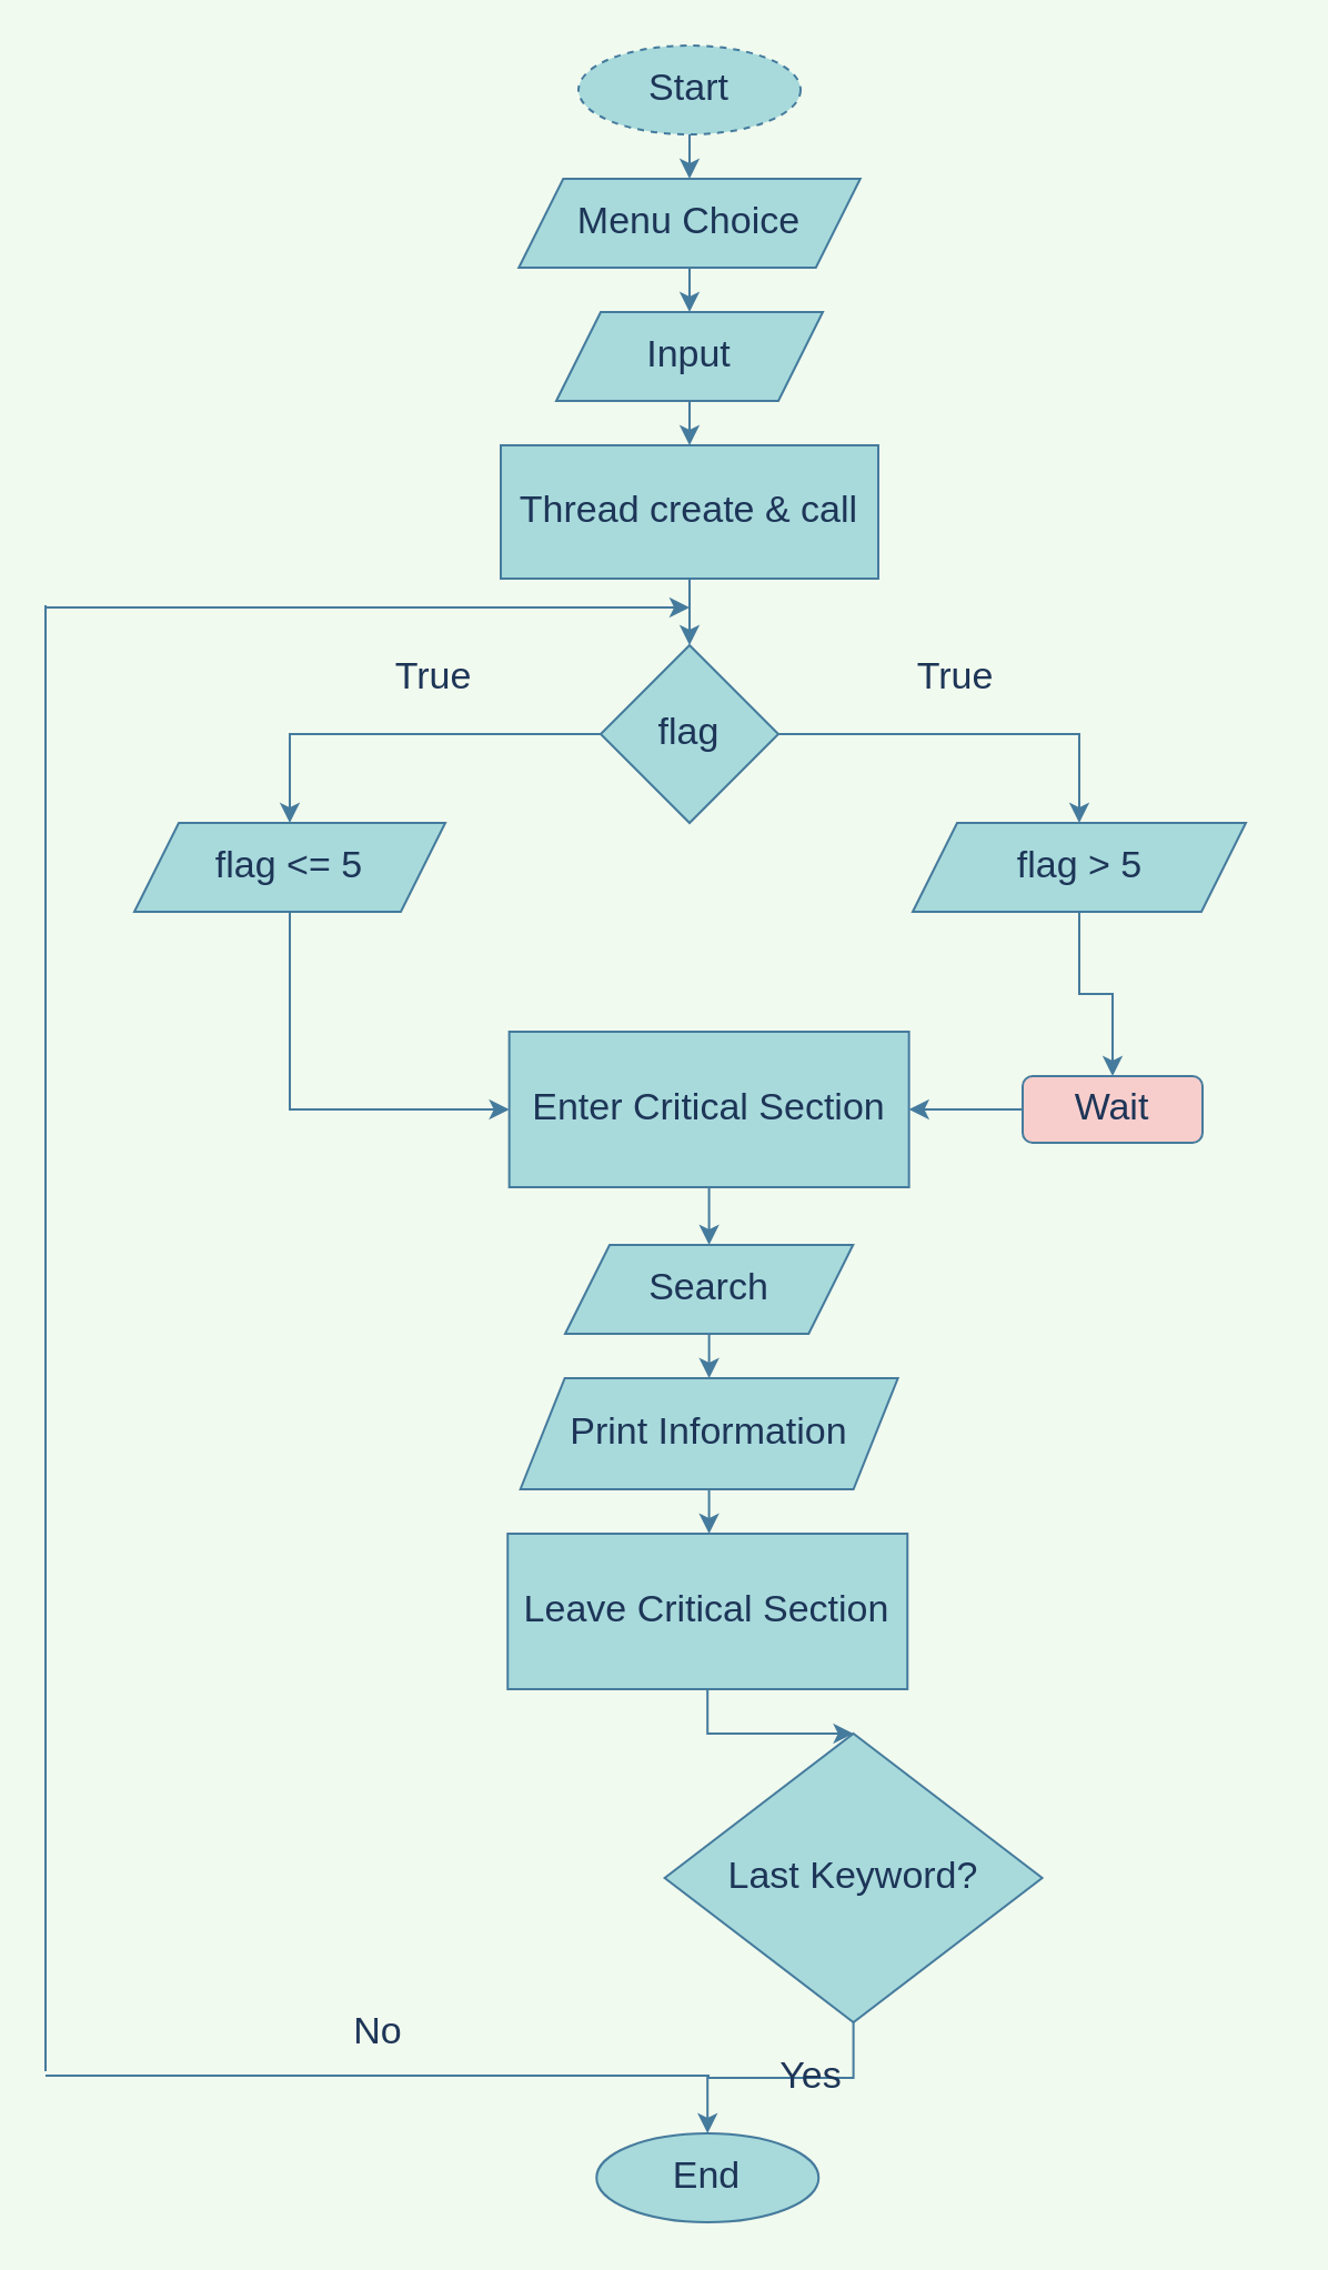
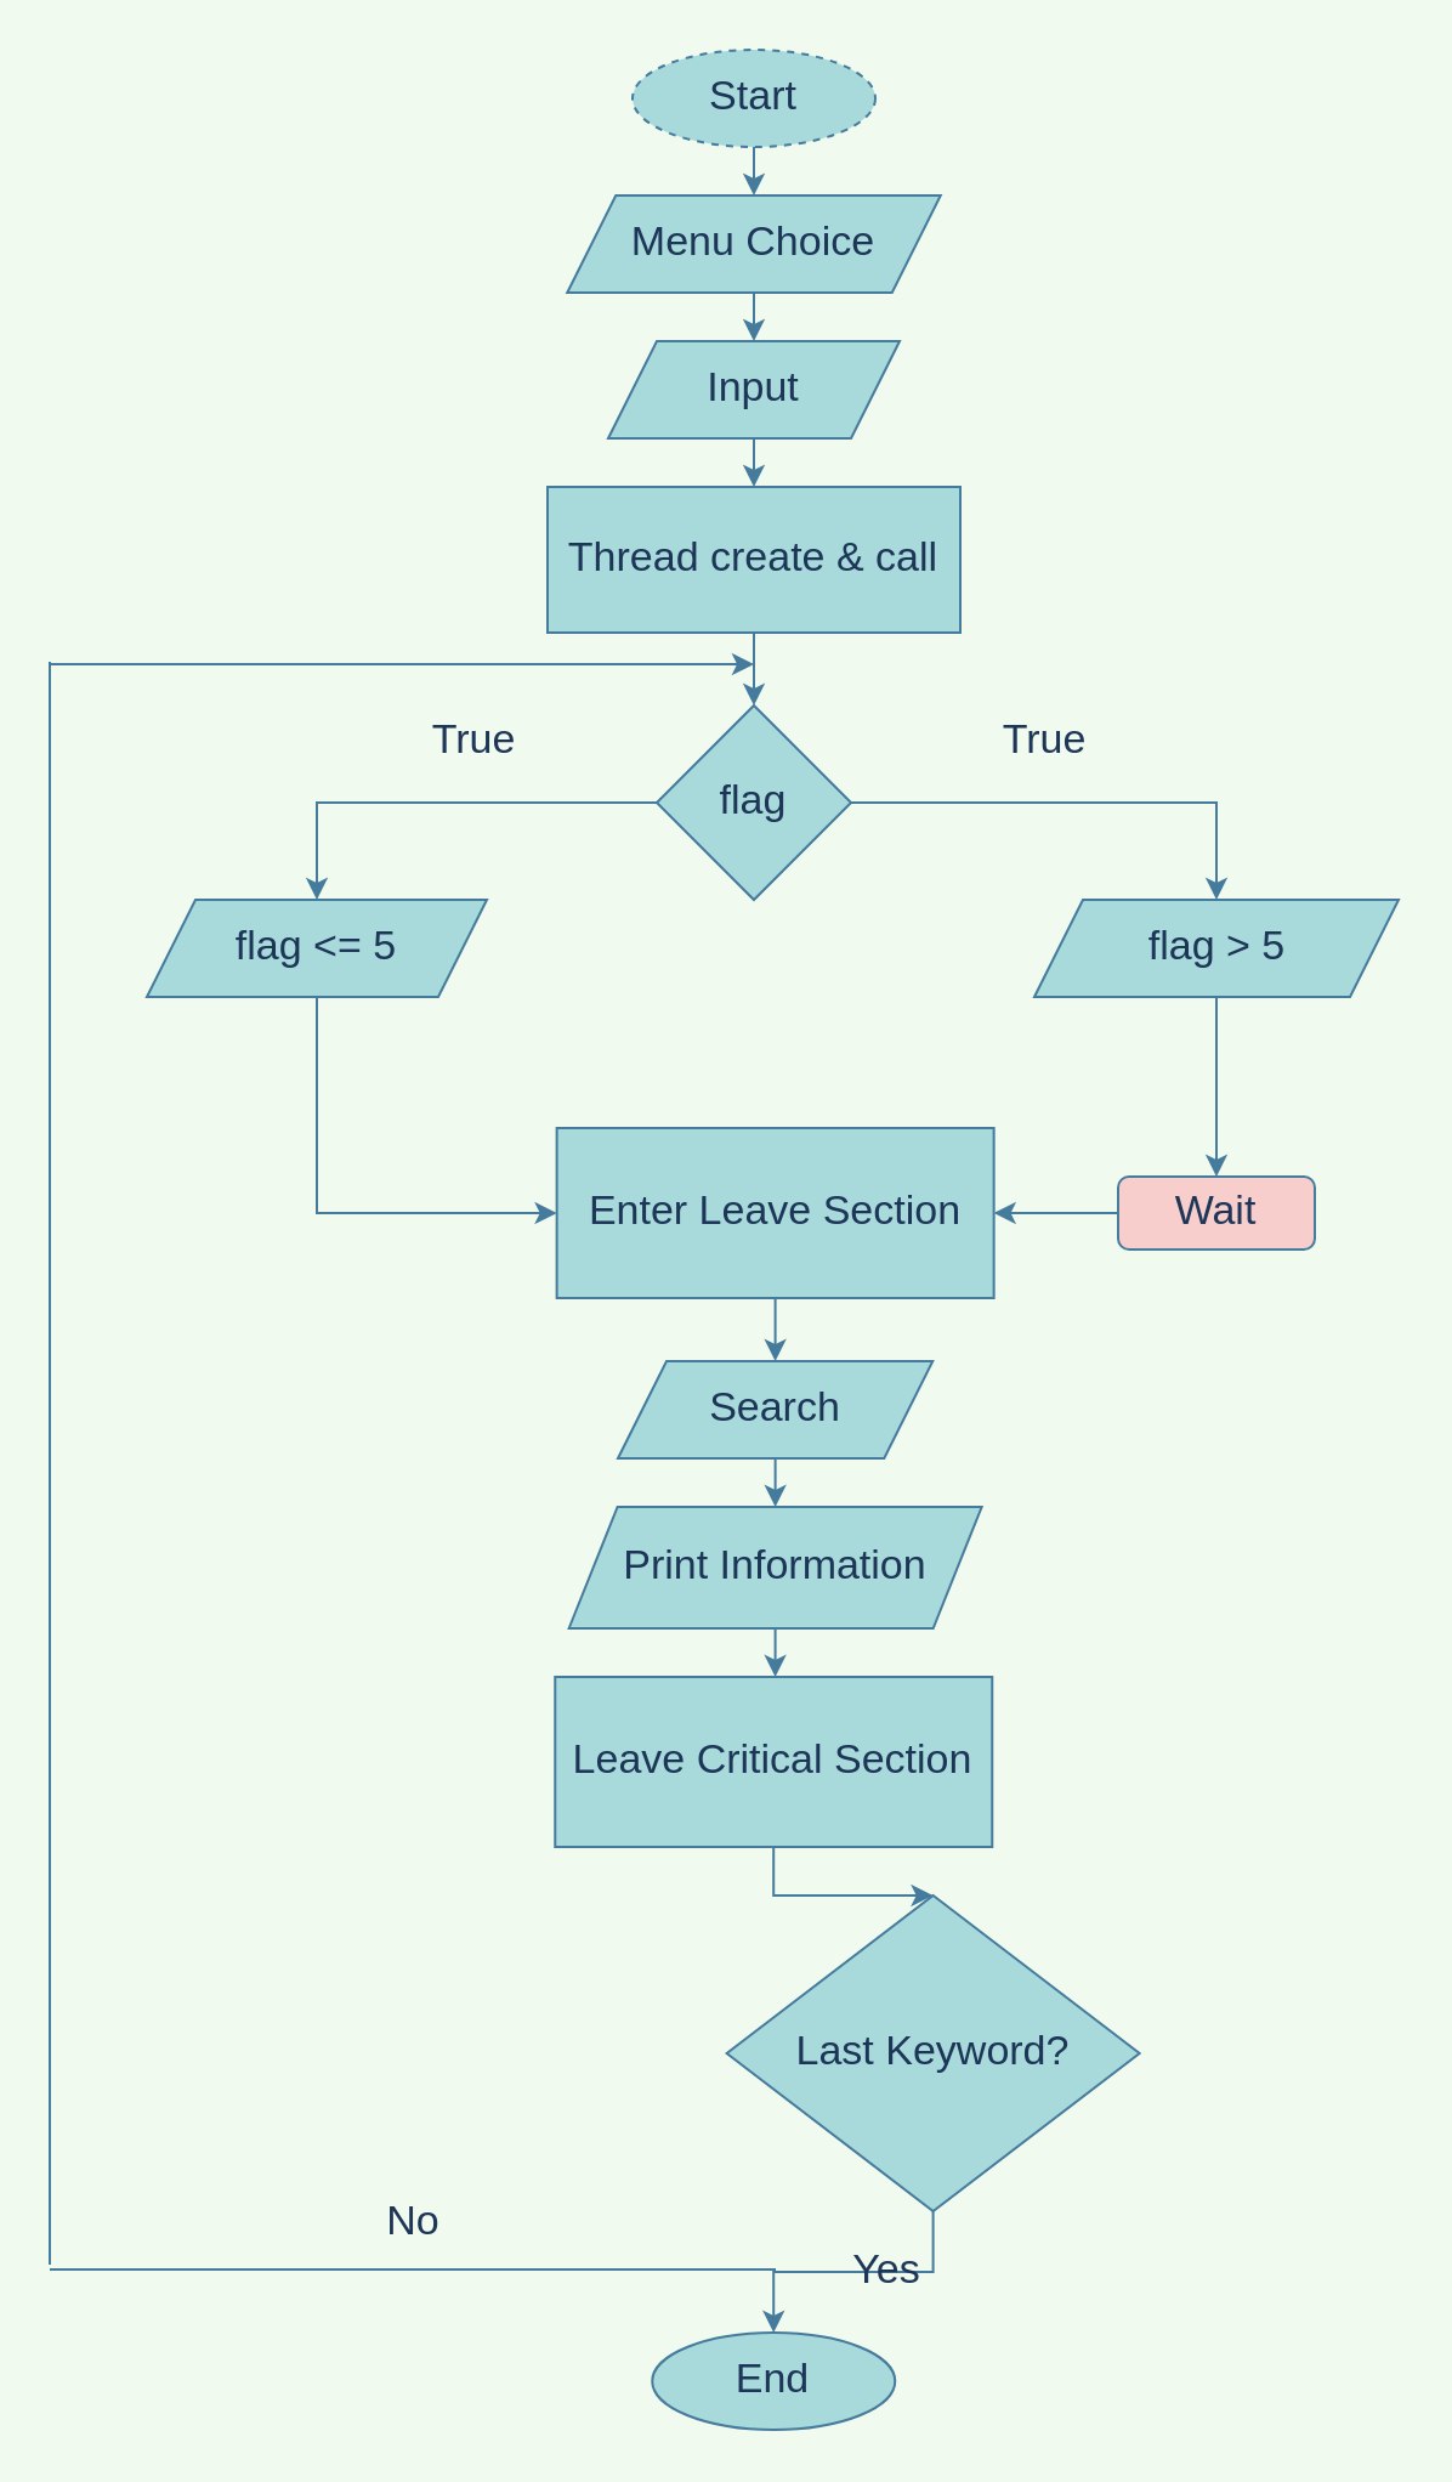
- <mxCell id="7" value="&lt;font style=&quot;font-size: 17px;&quot;&gt;flag &amp;gt; 5&lt;/font&gt;" style="shape=parallelogram;perimeter=parallelogramPerimeter;whiteSpace=wrap;html=1;fixedSize=1;fillColor=#A8DADC;strokeColor=#457B9D;fontColor=#1D3557;fontSize=17;labelBorderColor=none;" parent="1" vertex="1"><mxGeometry x="410.5" y="370" width="150" height="40" as="geometry" /></mxCell>
+ <mxCell id="7" value="&lt;font style=&quot;font-size: 17px;&quot;&gt;flag &amp;gt; 5&lt;/font&gt;" style="shape=parallelogram;perimeter=parallelogramPerimeter;whiteSpace=wrap;html=1;fixedSize=1;fillColor=#A8DADC;strokeColor=#457B9D;fontColor=#1D3557;fontSize=17;labelBorderColor=none;" parent="1" vertex="1"><mxGeometry x="425.5" y="370" width="150" height="40" as="geometry" /></mxCell>
- <mxCell id="27" value="Enter Critical Section" style="rounded=0;whiteSpace=wrap;html=1;fontSize=17;fillColor=#A8DADC;strokeColor=#457B9D;fontColor=#1D3557;labelBorderColor=none;" vertex="1" parent="1"><mxGeometry x="228.82" y="464" width="180" height="70" as="geometry" /></mxCell>
+ <mxCell id="27" value="Enter Leave Section" style="rounded=0;whiteSpace=wrap;html=1;fontSize=17;fillColor=#A8DADC;strokeColor=#457B9D;fontColor=#1D3557;labelBorderColor=none;" vertex="1" parent="1"><mxGeometry x="228.82" y="464" width="180" height="70" as="geometry" /></mxCell>
